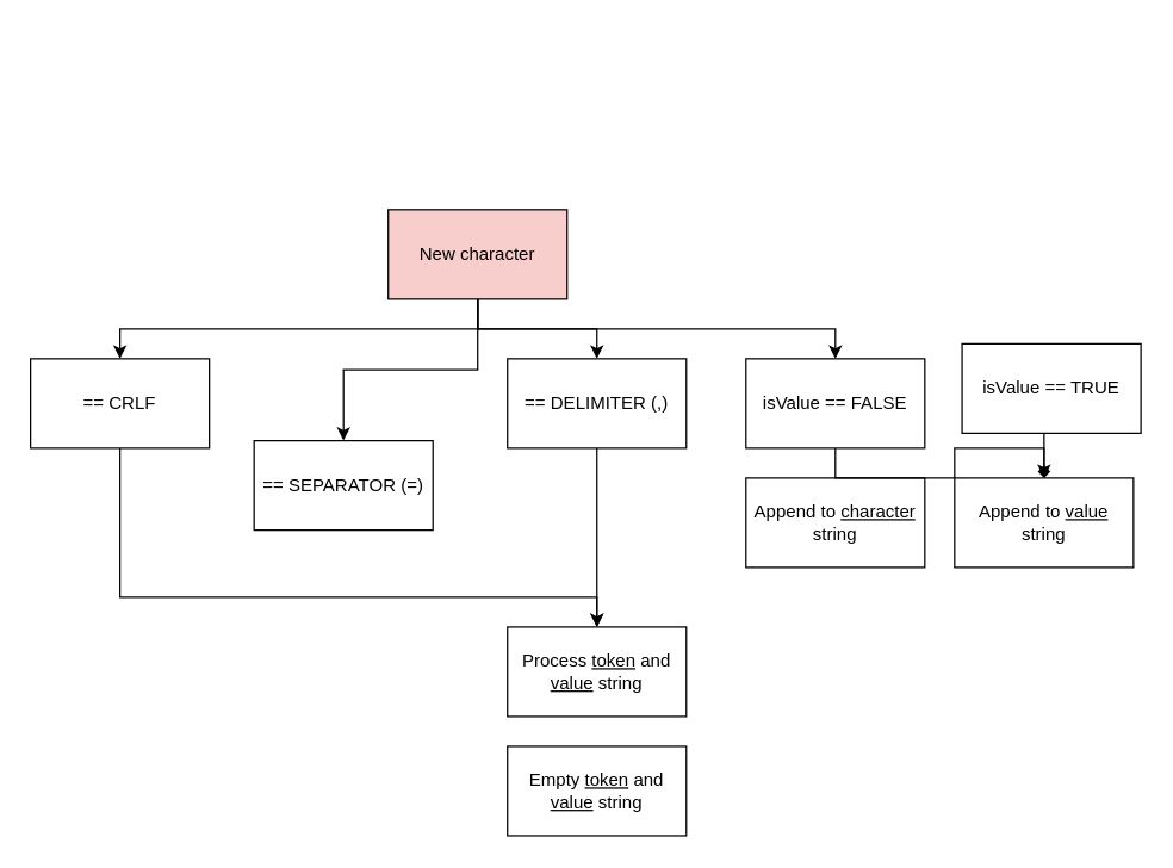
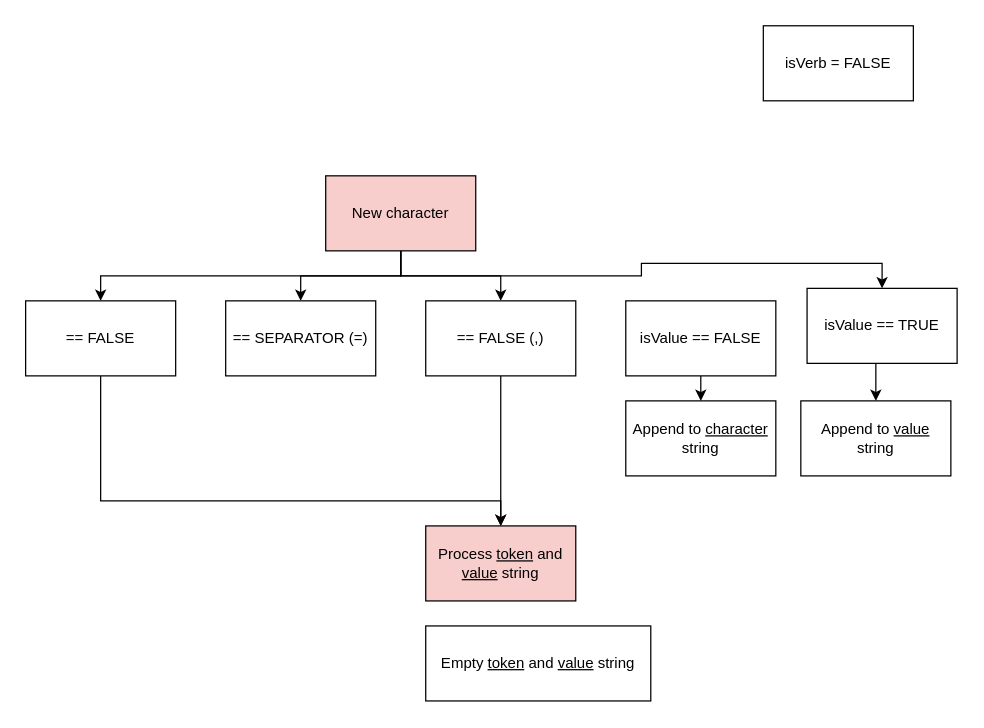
+ <mxCell id="16" value="isVerb = FALSE" style="rounded=0;whiteSpace=wrap;html=1;" vertex="1" parent="1"><mxGeometry x="610" y="20" width="120" height="60" as="geometry" /></mxCell>
+ <mxCell id="6" style="edgeStyle=orthogonalEdgeStyle;rounded=0;orthogonalLoop=1;jettySize=auto;html=1;exitX=0.5;exitY=1;exitDx=0;exitDy=0;entryX=0.5;entryY=0;entryDx=0;entryDy=0;" edge="1" parent="1" source="7" target="18"><mxGeometry relative="1" as="geometry" /></mxCell>
- <mxCell id="5" style="edgeStyle=orthogonalEdgeStyle;rounded=0;orthogonalLoop=1;jettySize=auto;html=1;exitX=0.5;exitY=1;exitDx=0;exitDy=0;entryX=0.5;entryY=0;entryDx=0;entryDy=0;" edge="1" parent="1" source="7" target="15"><mxGeometry relative="1" as="geometry" /></mxCell>
- <mxCell id="9" value="== CRLF" style="rounded=0;whiteSpace=wrap;html=1;" vertex="1" parent="1"><mxGeometry x="20" y="240" width="120" height="60" as="geometry" /></mxCell>
+ <mxCell id="9" value="== FALSE" style="rounded=0;whiteSpace=wrap;html=1;" vertex="1" parent="1"><mxGeometry x="20" y="240" width="120" height="60" as="geometry" /></mxCell>
- <mxCell id="12" value="== DELIMITER (,)" style="rounded=0;whiteSpace=wrap;html=1;" vertex="1" parent="1"><mxGeometry x="340" y="240" width="120" height="60" as="geometry" /></mxCell>
+ <mxCell id="12" value="== FALSE (,)" style="rounded=0;whiteSpace=wrap;html=1;" vertex="1" parent="1"><mxGeometry x="340" y="240" width="120" height="60" as="geometry" /></mxCell>
- <mxCell id="17" style="edgeStyle=orthogonalEdgeStyle;rounded=0;orthogonalLoop=1;jettySize=auto;html=1;exitX=0.5;exitY=1;exitDx=0;exitDy=0;entryX=0.5;entryY=0;entryDx=0;entryDy=0;endArrow=diamond;" edge="1" parent="1" source="18" target="19"><mxGeometry relative="1" as="geometry" /></mxCell>
+ <mxCell id="17" style="edgeStyle=orthogonalEdgeStyle;rounded=0;orthogonalLoop=1;jettySize=auto;html=1;exitX=0.5;exitY=1;exitDx=0;exitDy=0;entryX=0.5;entryY=0;entryDx=0;entryDy=0;" edge="1" parent="1" source="18" target="19"><mxGeometry relative="1" as="geometry" /></mxCell>
- <mxCell id="14" style="edgeStyle=orthogonalEdgeStyle;rounded=0;orthogonalLoop=1;jettySize=auto;html=1;exitX=0.5;exitY=1;exitDx=0;exitDy=0;" edge="1" parent="1" source="15" target="19"><mxGeometry relative="1" as="geometry" /></mxCell>
+ <mxCell id="14" style="edgeStyle=orthogonalEdgeStyle;rounded=0;orthogonalLoop=1;jettySize=auto;html=1;exitX=0.5;exitY=1;exitDx=0;exitDy=0;entryX=0.5;entryY=0;entryDx=0;entryDy=0;" edge="1" parent="1" source="15" target="13"><mxGeometry relative="1" as="geometry" /></mxCell>
- <mxCell id="10" value="== SEPARATOR (=)" style="rounded=0;whiteSpace=wrap;html=1;" vertex="1" parent="1"><mxGeometry x="170" y="295" width="120" height="60" as="geometry" /></mxCell>
+ <mxCell id="10" value="== SEPARATOR (=)" style="rounded=0;whiteSpace=wrap;html=1;" vertex="1" parent="1"><mxGeometry x="180" y="240" width="120" height="60" as="geometry" /></mxCell>
- <mxCell id="20" value="Process &lt;u&gt;token&lt;/u&gt;&amp;nbsp;and &lt;u&gt;value&lt;/u&gt;&amp;nbsp;string" style="rounded=0;whiteSpace=wrap;html=1;" vertex="1" parent="1"><mxGeometry x="340" y="420" width="120" height="60" as="geometry" /></mxCell>
+ <mxCell id="20" value="Process &lt;u&gt;token&lt;/u&gt;&amp;nbsp;and &lt;u&gt;value&lt;/u&gt;&amp;nbsp;string" style="rounded=0;whiteSpace=wrap;html=1;fillColor=#f8cecc;" vertex="1" parent="1"><mxGeometry x="340" y="420" width="120" height="60" as="geometry" /></mxCell>
- <mxCell id="21" value="Empty&amp;nbsp;&lt;u&gt;token&lt;/u&gt;&amp;nbsp;and &lt;u&gt;value&lt;/u&gt;&amp;nbsp;string" style="rounded=0;whiteSpace=wrap;html=1;" vertex="1" parent="1"><mxGeometry x="340" y="500" width="120" height="60" as="geometry" /></mxCell>
+ <mxCell id="21" value="Empty&amp;nbsp;&lt;u&gt;token&lt;/u&gt;&amp;nbsp;and &lt;u&gt;value&lt;/u&gt;&amp;nbsp;string" style="rounded=0;whiteSpace=wrap;html=1;" vertex="1" parent="1"><mxGeometry x="340" y="500" width="180" height="60" as="geometry" /></mxCell>
